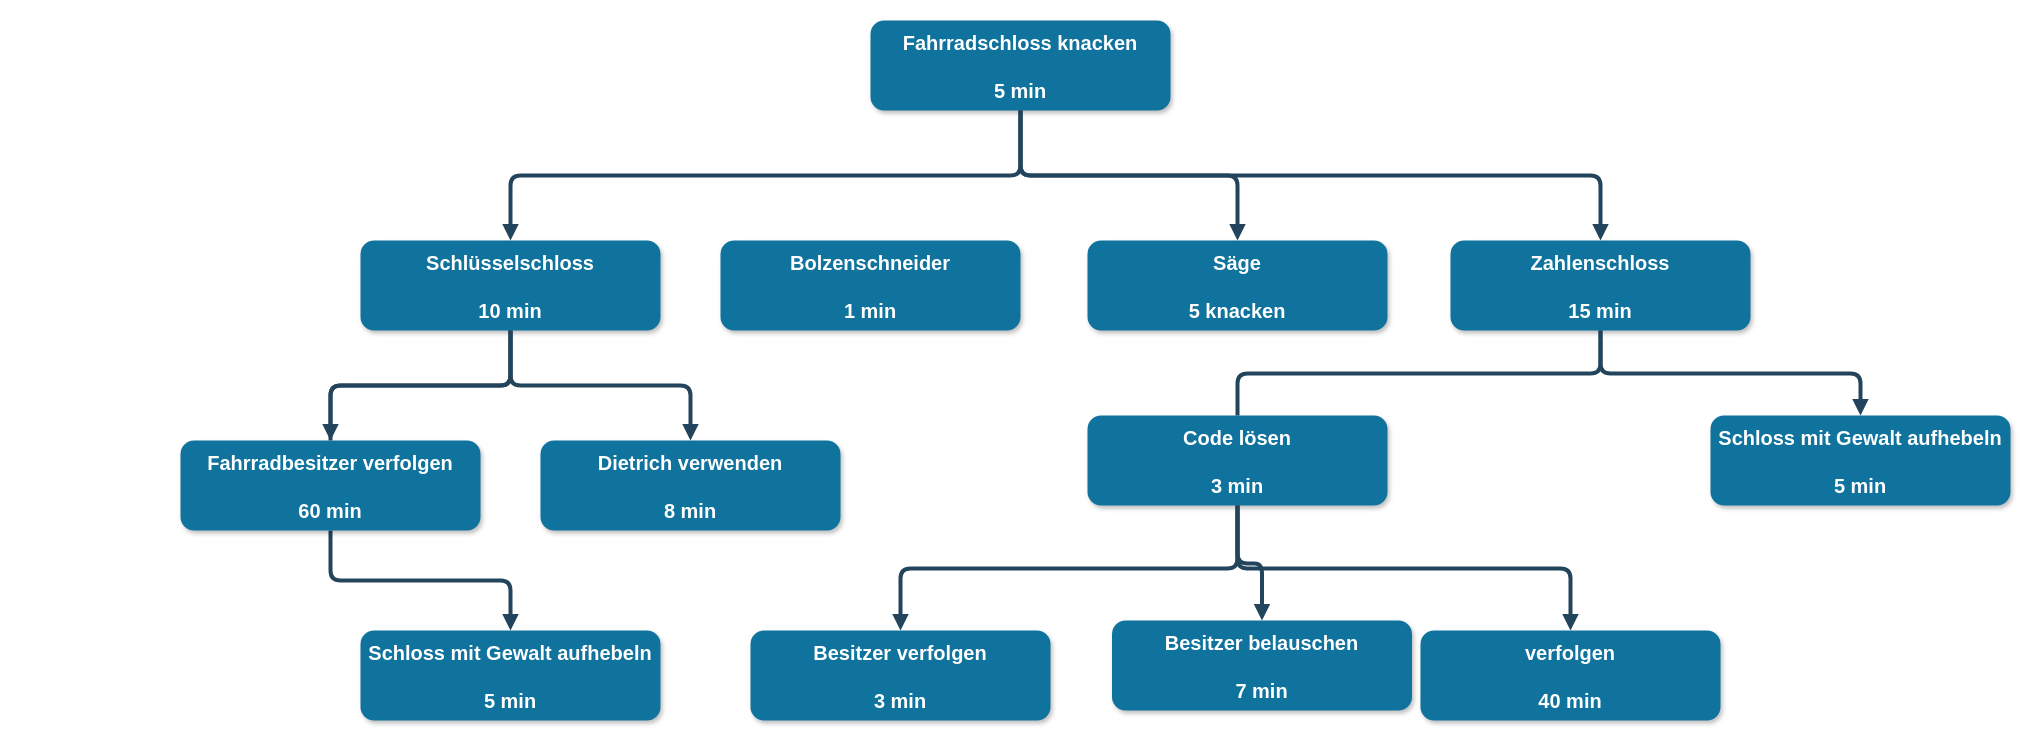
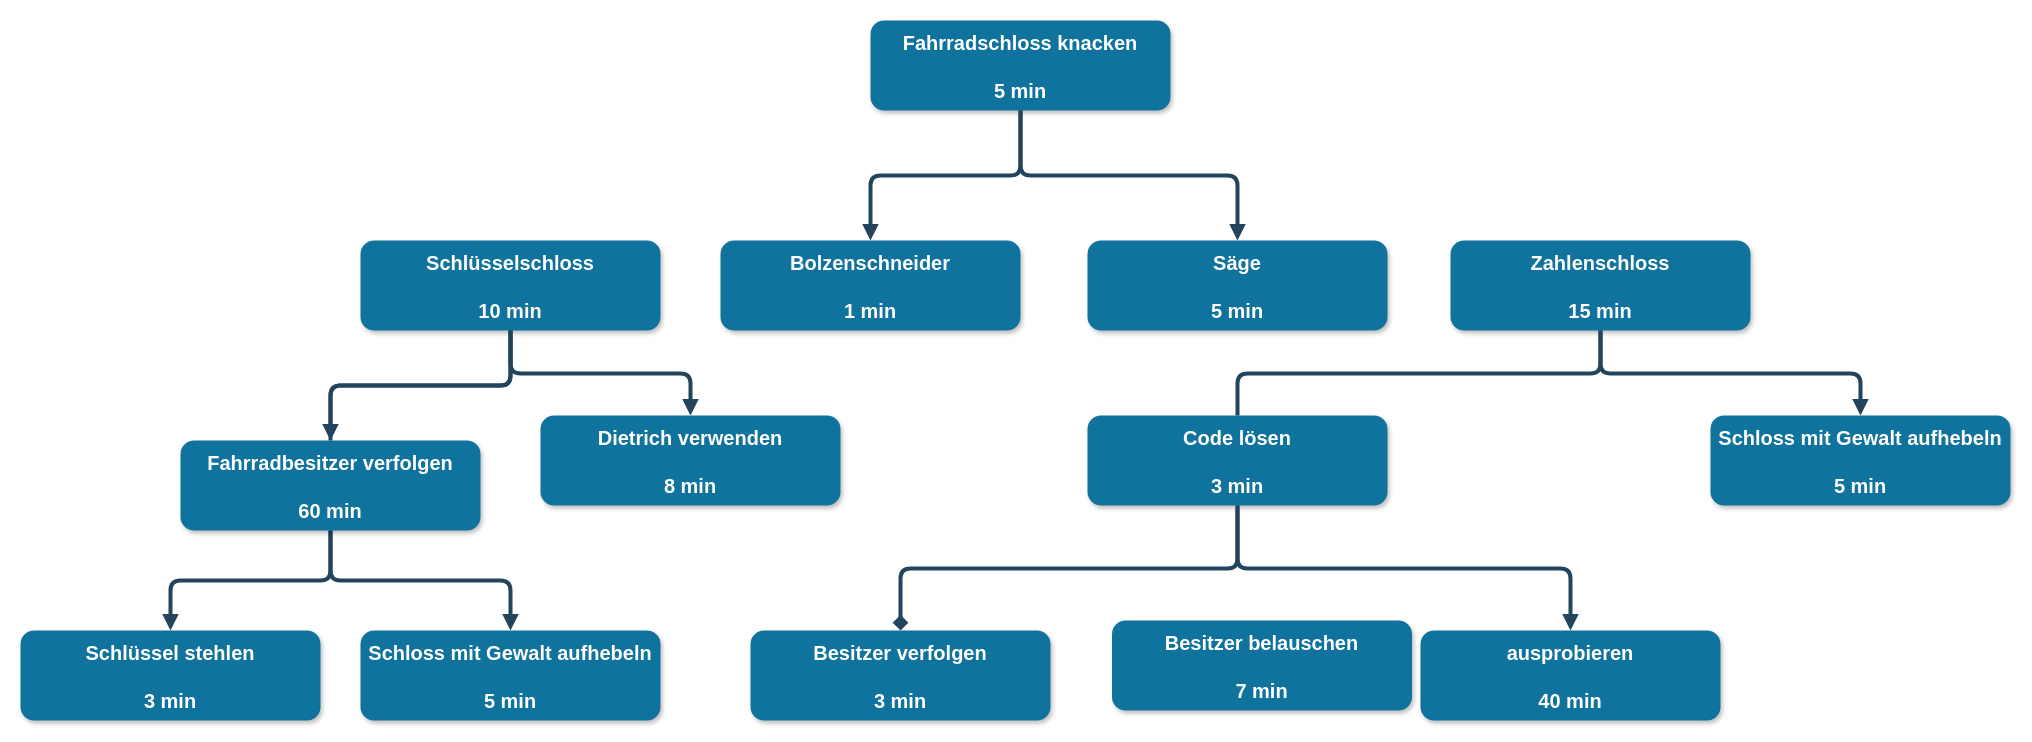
- <mxCell id="7" value="" style="edgeStyle=elbowEdgeStyle;elbow=vertical;strokeWidth=4;endArrow=block;endFill=1;fontStyle=1;strokeColor=#23445D;exitX=0.5;exitY=1;exitDx=0;exitDy=0;" parent="1" source="2" target="26" edge="1"><mxGeometry x="42" y="185.5" width="100" height="100" as="geometry"><mxPoint x="992" y="115.5" as="sourcePoint" /><mxPoint x="1310" y="187.75" as="targetPoint" /></mxGeometry></mxCell>
+ <mxCell id="7" value="" style="edgeStyle=elbowEdgeStyle;elbow=vertical;strokeWidth=4;endArrow=block;endFill=1;fontStyle=1;strokeColor=#23445D;exitX=0.5;exitY=1;exitDx=0;exitDy=0;entryX=0.5;entryY=0;entryDx=0;entryDy=0;" parent="1" source="2" target="6" edge="1"><mxGeometry x="42" y="185.5" width="100" height="100" as="geometry"><mxPoint x="992" y="115.5" as="sourcePoint" /><mxPoint x="1310" y="187.75" as="targetPoint" /></mxGeometry></mxCell>
- <mxCell id="5" value="" style="edgeStyle=elbowEdgeStyle;elbow=vertical;strokeWidth=4;endArrow=block;endFill=1;fontStyle=1;strokeColor=#23445D;exitX=0.5;exitY=1;exitDx=0;exitDy=0;entryX=0.5;entryY=0;entryDx=0;entryDy=0;" parent="1" source="2" target="4" edge="1"><mxGeometry x="32" y="175.5" width="100" height="100" as="geometry"><mxPoint x="992" y="115.5" as="sourcePoint" /><mxPoint x="710" y="190" as="targetPoint" /></mxGeometry></mxCell>
- <mxCell id="8" value="Säge&#10;&#10;5 knacken" style="rounded=1;fillColor=#10739E;strokeColor=none;shadow=1;gradientColor=none;fontStyle=1;fontColor=#FFFFFF;fontSize=20;" parent="1" vertex="1"><mxGeometry x="1087" y="240" width="300" height="90" as="geometry" /></mxCell>
+ <mxCell id="8" value="Säge&#10;&#10;5 min" style="rounded=1;fillColor=#10739E;strokeColor=none;shadow=1;gradientColor=none;fontStyle=1;fontColor=#FFFFFF;fontSize=20;" parent="1" vertex="1"><mxGeometry x="1087" y="240" width="300" height="90" as="geometry" /></mxCell>
- <mxCell id="23" value="Dietrich verwenden&#10;&#10;8 min" style="rounded=1;fillColor=#10739E;strokeColor=none;shadow=1;gradientColor=none;fontStyle=1;fontColor=#FFFFFF;fontSize=20;" vertex="1" parent="1"><mxGeometry x="540" y="440" width="300" height="90" as="geometry" /></mxCell>
+ <mxCell id="23" value="Dietrich verwenden&#10;&#10;8 min" style="rounded=1;fillColor=#10739E;strokeColor=none;shadow=1;gradientColor=none;fontStyle=1;fontColor=#FFFFFF;fontSize=20;" vertex="1" parent="1"><mxGeometry x="540" y="415" width="300" height="90" as="geometry" /></mxCell>
- <mxCell id="21" value="" style="edgeStyle=elbowEdgeStyle;elbow=vertical;strokeWidth=4;endArrow=block;endFill=1;fontStyle=1;strokeColor=#23445D;entryX=0.5;entryY=0;entryDx=0;entryDy=0;exitX=0.5;exitY=1;exitDx=0;exitDy=0;" parent="1" source="14" target="19" edge="1"><mxGeometry x="62" y="205.5" width="100" height="100" as="geometry"><mxPoint x="1370" y="270" as="sourcePoint" /><mxPoint x="1216.75" y="410" as="targetPoint" /></mxGeometry></mxCell>
+ <mxCell id="11" value="" style="edgeStyle=elbowEdgeStyle;elbow=vertical;strokeWidth=4;endArrow=block;endFill=1;fontStyle=1;strokeColor=#23445D;entryX=0.5;entryY=0;entryDx=0;entryDy=0;exitX=0.5;exitY=1;exitDx=0;exitDy=0;" parent="1" source="27" target="10" edge="1"><mxGeometry x="32" y="235.5" width="100" height="100" as="geometry"><mxPoint x="360" y="460" as="sourcePoint" /><mxPoint x="370" y="390" as="targetPoint" /></mxGeometry></mxCell>
- <mxCell id="20" value="" style="edgeStyle=elbowEdgeStyle;elbow=vertical;strokeWidth=4;endArrow=block;endFill=1;fontStyle=1;strokeColor=#23445D;entryX=0.5;entryY=0;entryDx=0;entryDy=0;exitX=0.5;exitY=1;exitDx=0;exitDy=0;" parent="1" source="14" target="18" edge="1"><mxGeometry x="-258" y="605.5" width="100" height="100" as="geometry"><mxPoint x="1050" y="670" as="sourcePoint" /><mxPoint x="896.75" y="810" as="targetPoint" /></mxGeometry></mxCell>
+ <mxCell id="20" value="" style="edgeStyle=elbowEdgeStyle;elbow=vertical;strokeWidth=4;endArrow=diamond;endFill=1;fontStyle=1;strokeColor=#23445D;entryX=0.5;entryY=0;entryDx=0;entryDy=0;exitX=0.5;exitY=1;exitDx=0;exitDy=0;" parent="1" source="14" target="18" edge="1"><mxGeometry x="-258" y="605.5" width="100" height="100" as="geometry"><mxPoint x="1050" y="670" as="sourcePoint" /><mxPoint x="896.75" y="810" as="targetPoint" /></mxGeometry></mxCell>
- <mxCell id="24" value="verfolgen&#10;&#10;40 min" style="rounded=1;fillColor=#10739E;strokeColor=none;shadow=1;gradientColor=none;fontStyle=1;fontColor=#FFFFFF;fontSize=20;" vertex="1" parent="1"><mxGeometry x="1420" y="630" width="300" height="90" as="geometry" /></mxCell>
+ <mxCell id="24" value="ausprobieren&#10;&#10;40 min" style="rounded=1;fillColor=#10739E;strokeColor=none;shadow=1;gradientColor=none;fontStyle=1;fontColor=#FFFFFF;fontSize=20;" vertex="1" parent="1"><mxGeometry x="1420" y="630" width="300" height="90" as="geometry" /></mxCell>
+ <mxCell id="10" value="Schlüssel stehlen&#10;&#10;3 min" style="rounded=1;fillColor=#10739E;strokeColor=none;shadow=1;gradientColor=none;fontStyle=1;fontColor=#FFFFFF;fontSize=20;" parent="1" vertex="1"><mxGeometry x="20" y="630" width="300" height="90" as="geometry" /></mxCell>
